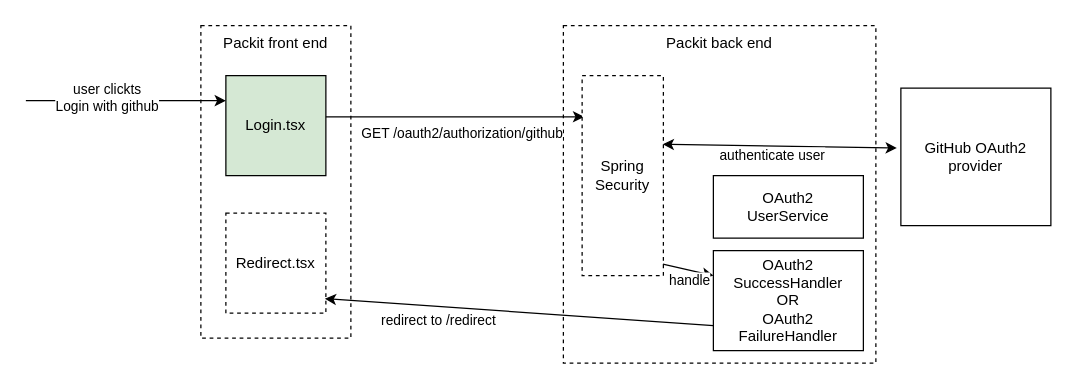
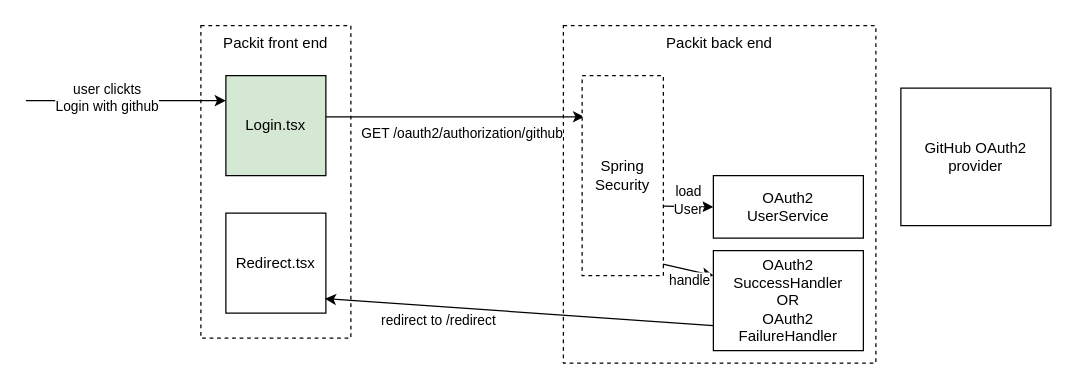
- <mxCell id="11" value="" style="endArrow=classic;startArrow=classic;html=1;rounded=0;entryX=-0.027;entryY=0.436;entryDx=0;entryDy=0;entryPerimeter=0;exitX=0.992;exitY=0.343;exitDx=0;exitDy=0;exitPerimeter=0;" parent="1" source="10" target="4" edge="1"><mxGeometry width="50" height="50" relative="1" as="geometry"><mxPoint x="580" y="110" as="sourcePoint" /><mxPoint x="630" y="60" as="targetPoint" /></mxGeometry></mxCell>
- <mxCell id="12" value="authenticate user" style="edgeLabel;html=1;align=center;verticalAlign=middle;resizable=0;points=[];" parent="11" connectable="0" vertex="1"><mxGeometry x="-0.19" relative="1" as="geometry"><mxPoint x="11" y="7" as="offset" /></mxGeometry></mxCell>
+ <mxCell id="15" value="load&lt;br&gt;User" style="endArrow=classic;html=1;rounded=0;exitX=1.006;exitY=0.653;exitDx=0;exitDy=0;exitPerimeter=0;entryX=0;entryY=0.5;entryDx=0;entryDy=0;" parent="1" source="10" target="13" edge="1"><mxGeometry x="-0.013" y="5" width="50" height="50" relative="1" as="geometry"><mxPoint x="360" y="340" as="sourcePoint" /><mxPoint x="410" y="290" as="targetPoint" /><mxPoint as="offset" /></mxGeometry></mxCell>
- <mxCell id="18" value="Redirect.tsx" style="whiteSpace=wrap;html=1;aspect=fixed;dashed=1;" parent="1" vertex="1"><mxGeometry x="180" y="170" width="80" height="80" as="geometry" /></mxCell>
+ <mxCell id="18" value="Redirect.tsx" style="whiteSpace=wrap;html=1;aspect=fixed;" parent="1" vertex="1"><mxGeometry x="180" y="170" width="80" height="80" as="geometry" /></mxCell>
